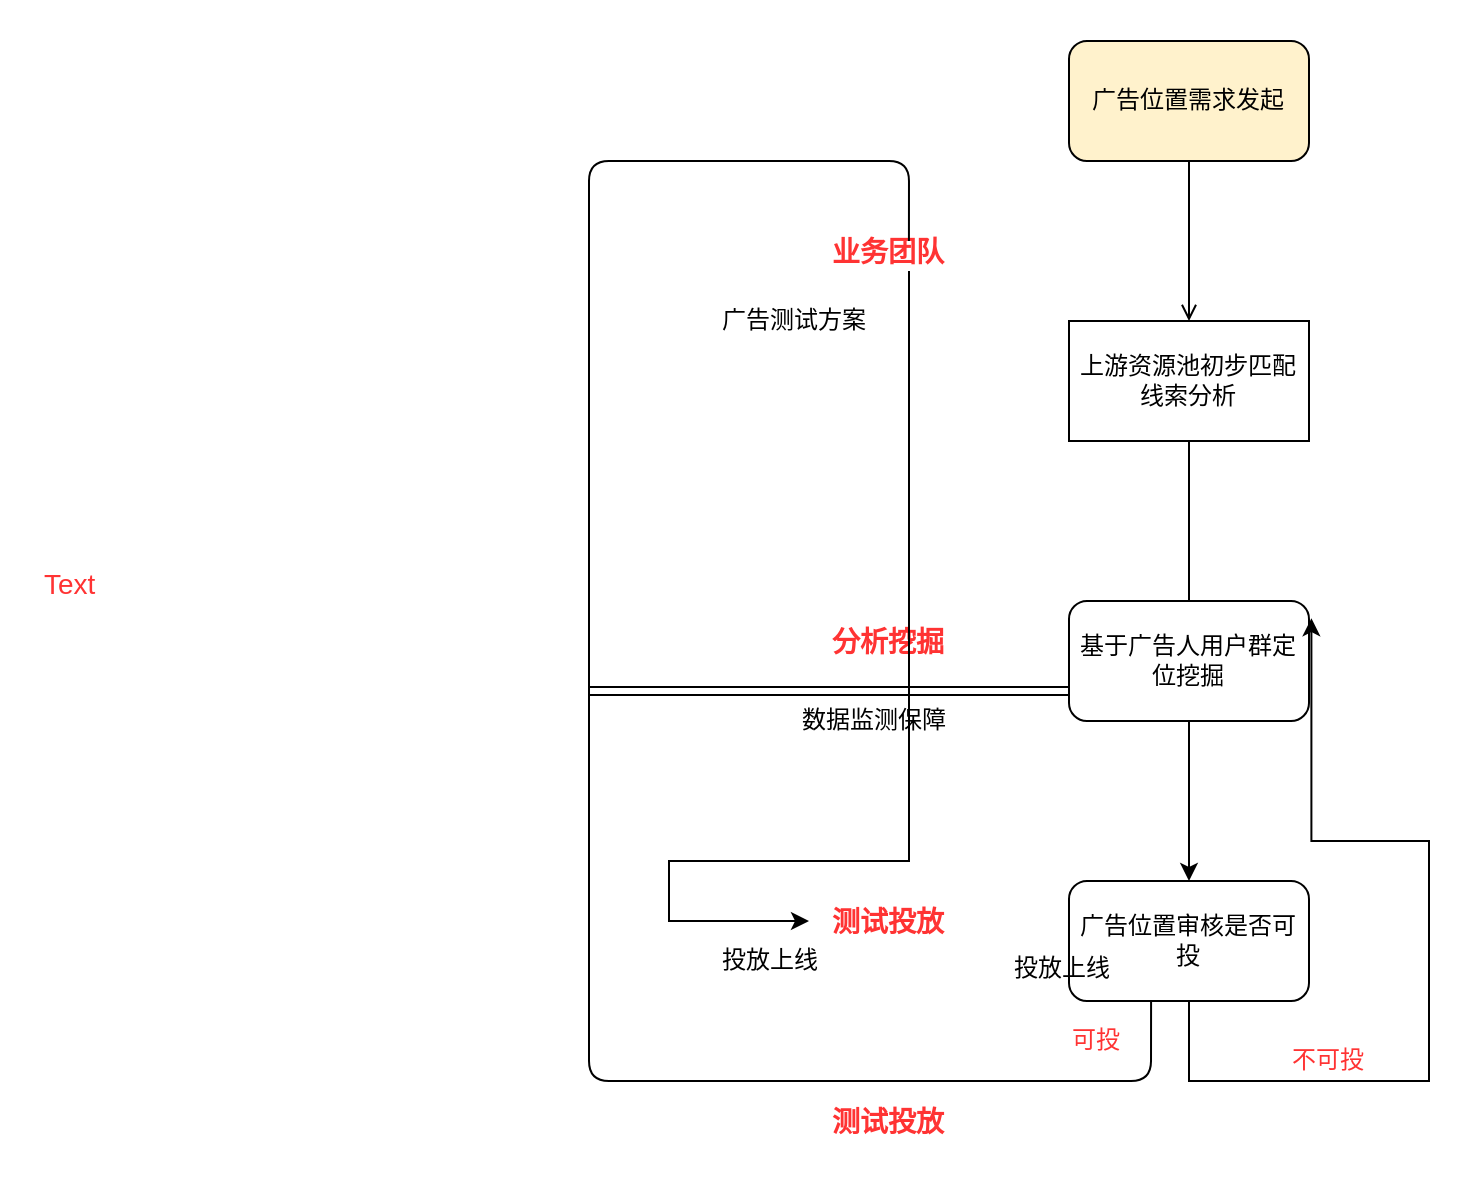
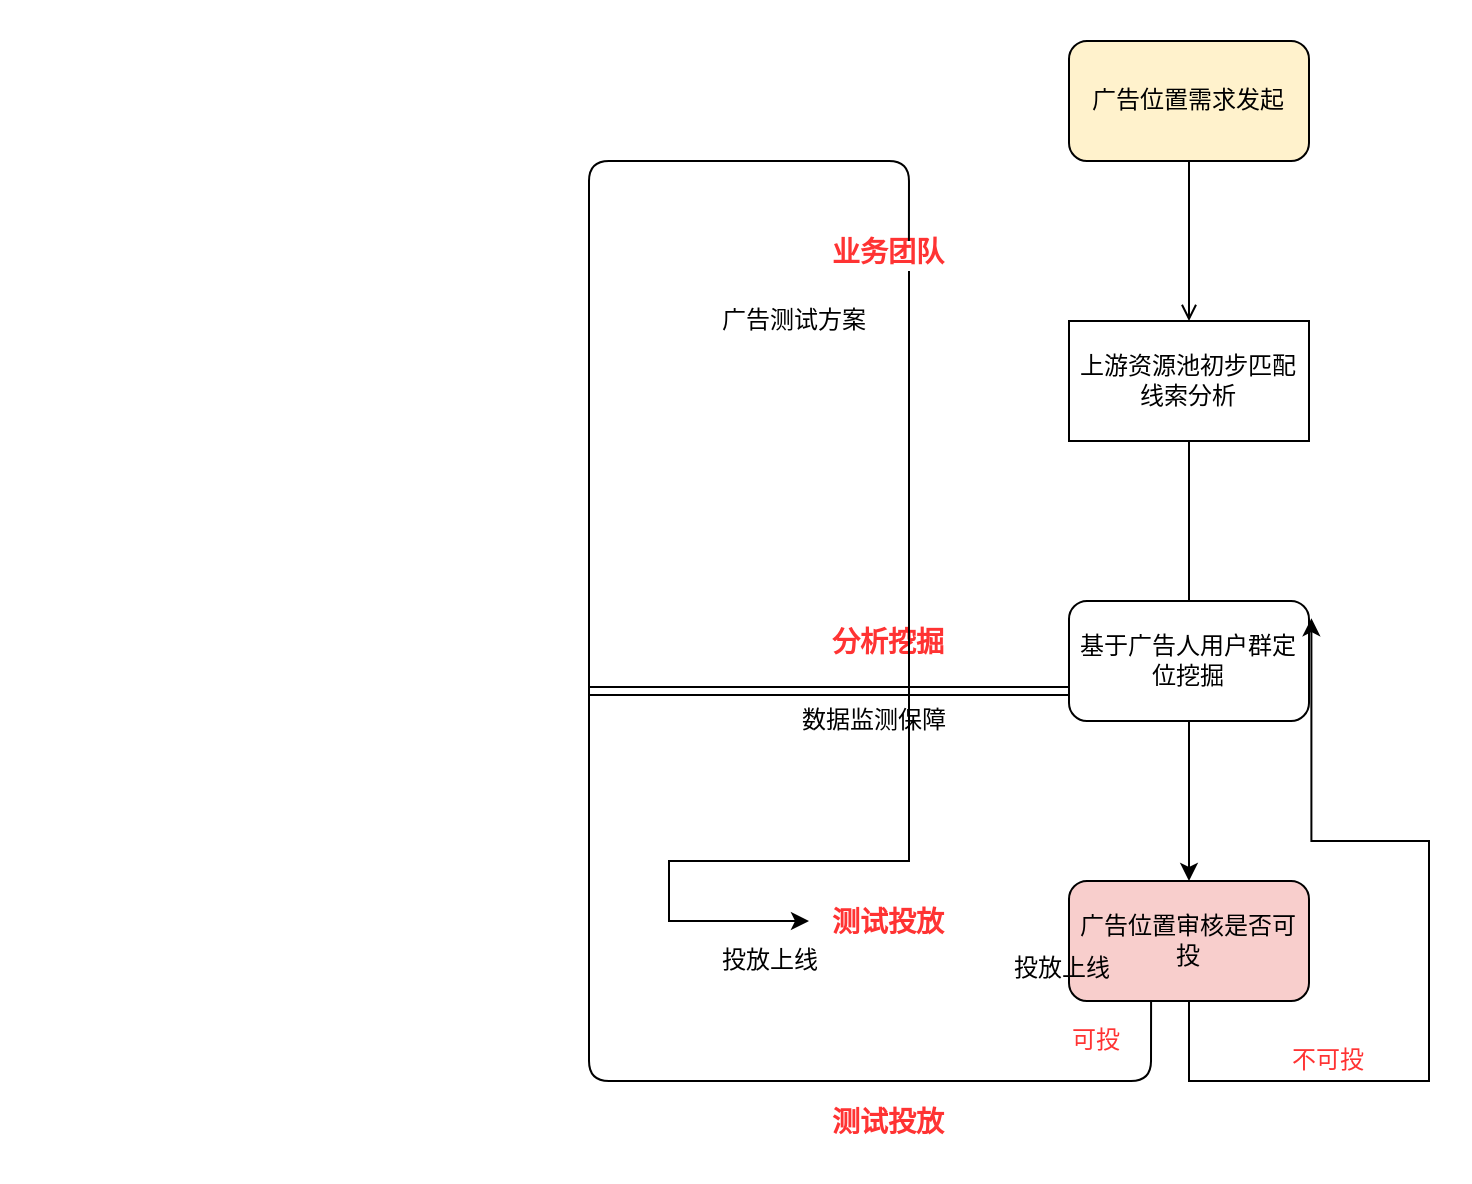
- <mxCell id="19" value="Text" style="text;html=1;resizable=0;points=[];autosize=1;align=left;verticalAlign=top;spacingTop=-4;fontSize=14;fontColor=#FF3333;" vertex="1" parent="1"><mxGeometry x="20" y="281" width="40" height="20" as="geometry" /></mxCell>
- <mxCell id="8" value="广告位置审核是否可投" style="rounded=1;whiteSpace=wrap;html=1;" vertex="1" parent="1"><mxGeometry x="534" y="440" width="120" height="60" as="geometry" /></mxCell>
+ <mxCell id="8" value="广告位置审核是否可投" style="rounded=1;whiteSpace=wrap;html=1;fillColor=#f8cecc;" vertex="1" parent="1"><mxGeometry x="534" y="440" width="120" height="60" as="geometry" /></mxCell>
